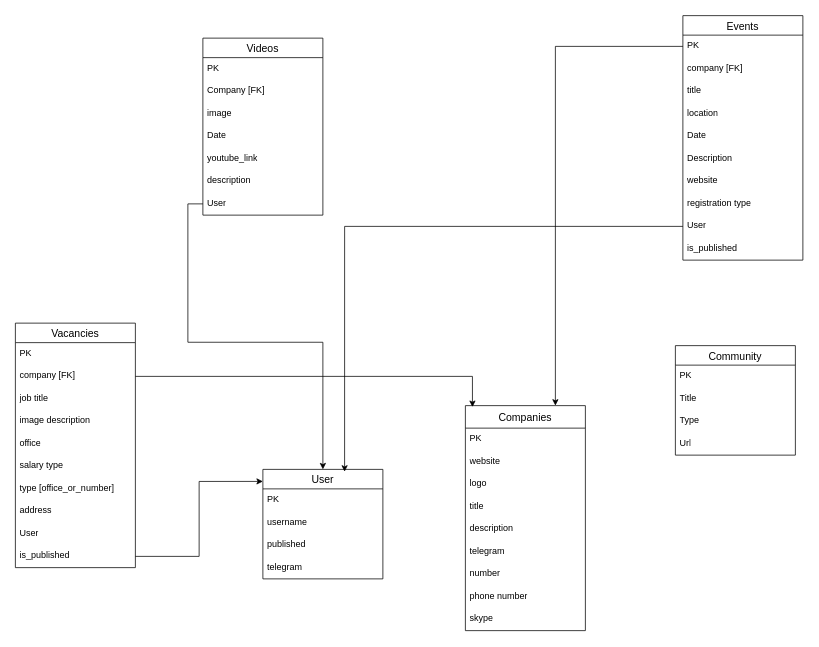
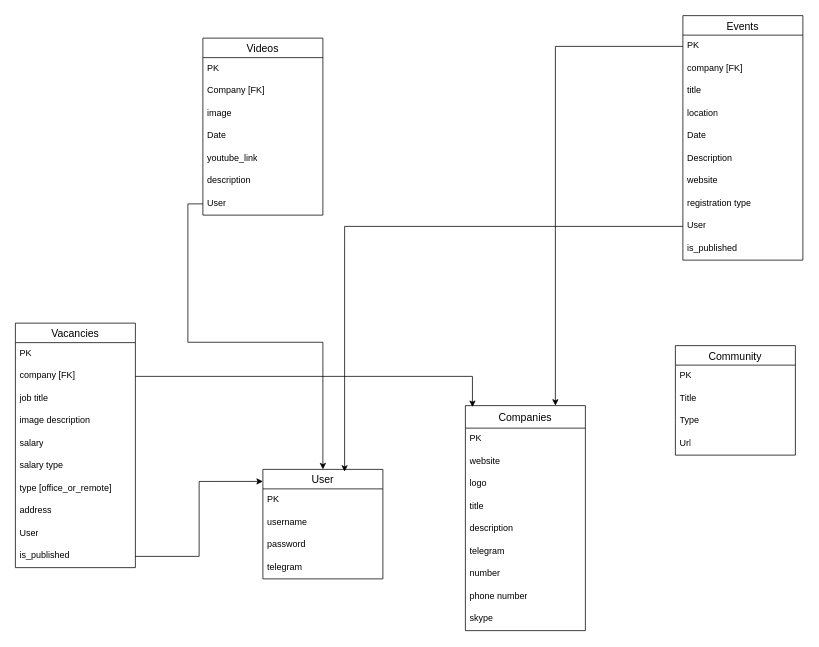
- <mxCell id="7" value="office" style="text;strokeColor=none;fillColor=none;spacingLeft=4;spacingRight=4;overflow=hidden;rotatable=0;points=[[0,0.5],[1,0.5]];portConstraint=eastwest;fontSize=12;whiteSpace=wrap;html=1;" parent="2" vertex="1"><mxGeometry y="146" width="160" height="30" as="geometry" /></mxCell>
+ <mxCell id="7" value="salary" style="text;strokeColor=none;fillColor=none;spacingLeft=4;spacingRight=4;overflow=hidden;rotatable=0;points=[[0,0.5],[1,0.5]];portConstraint=eastwest;fontSize=12;whiteSpace=wrap;html=1;" parent="2" vertex="1"><mxGeometry y="146" width="160" height="30" as="geometry" /></mxCell>
- <mxCell id="9" value="type [office_or_number]" style="text;strokeColor=none;fillColor=none;spacingLeft=4;spacingRight=4;overflow=hidden;rotatable=0;points=[[0,0.5],[1,0.5]];portConstraint=eastwest;fontSize=12;whiteSpace=wrap;html=1;" parent="2" vertex="1"><mxGeometry y="206" width="160" height="30" as="geometry" /></mxCell>
+ <mxCell id="9" value="type [office_or_remote]" style="text;strokeColor=none;fillColor=none;spacingLeft=4;spacingRight=4;overflow=hidden;rotatable=0;points=[[0,0.5],[1,0.5]];portConstraint=eastwest;fontSize=12;whiteSpace=wrap;html=1;" parent="2" vertex="1"><mxGeometry y="206" width="160" height="30" as="geometry" /></mxCell>
- <mxCell id="51" value="published" style="text;strokeColor=none;fillColor=none;spacingLeft=4;spacingRight=4;overflow=hidden;rotatable=0;points=[[0,0.5],[1,0.5]];portConstraint=eastwest;fontSize=12;whiteSpace=wrap;html=1;" parent="48" vertex="1"><mxGeometry y="86" width="160" height="30" as="geometry" /></mxCell>
+ <mxCell id="51" value="password" style="text;strokeColor=none;fillColor=none;spacingLeft=4;spacingRight=4;overflow=hidden;rotatable=0;points=[[0,0.5],[1,0.5]];portConstraint=eastwest;fontSize=12;whiteSpace=wrap;html=1;" parent="48" vertex="1"><mxGeometry y="86" width="160" height="30" as="geometry" /></mxCell>
